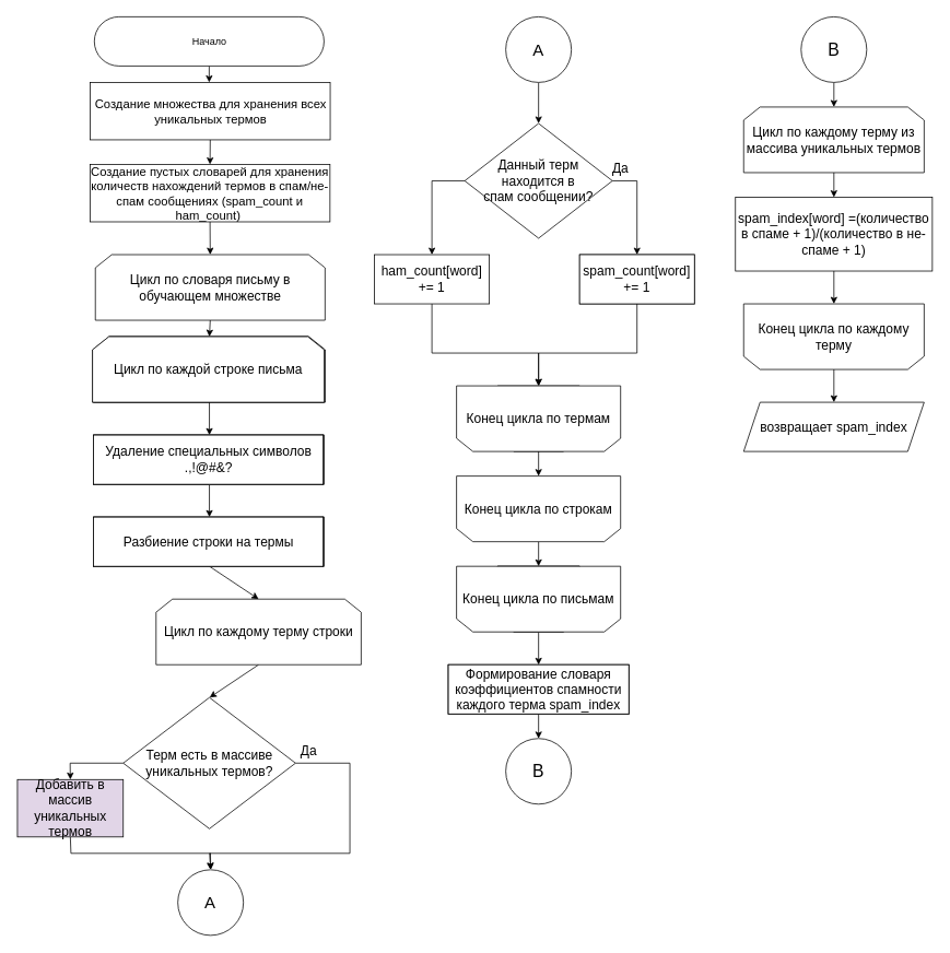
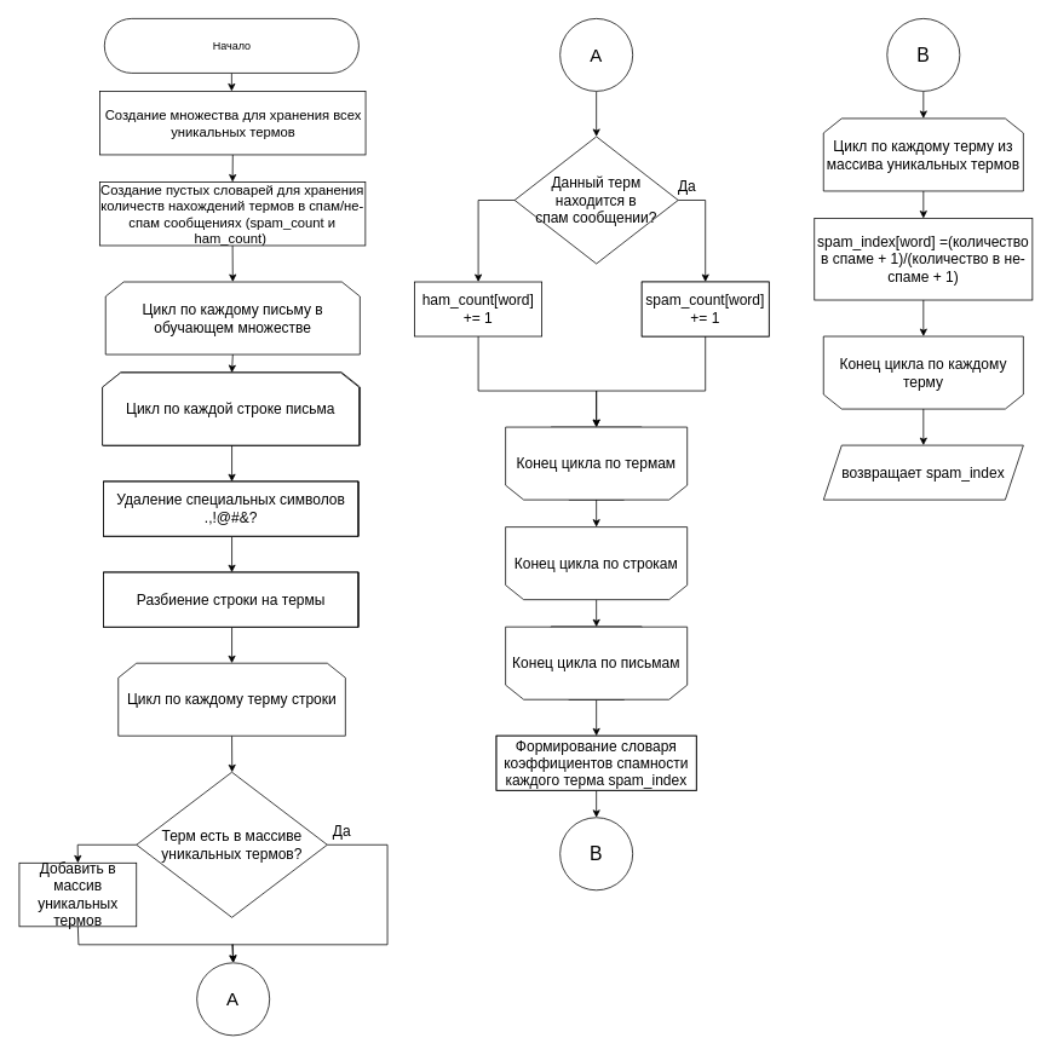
- <mxCell id="32" value="Цикл по словаря письму в обучающем множестве" style="shape=loopLimit;whiteSpace=wrap;html=1;fontSize=16;" parent="1" vertex="1"><mxGeometry x="115.75" y="310" width="280" height="80" as="geometry" /></mxCell>
+ <mxCell id="32" value="Цикл по каждому письму в обучающем множестве" style="shape=loopLimit;whiteSpace=wrap;html=1;fontSize=16;" parent="1" vertex="1"><mxGeometry x="115.75" y="310" width="280" height="80" as="geometry" /></mxCell>
- <mxCell id="28" value="Цикл по каждому терму строки" style="shape=loopLimit;whiteSpace=wrap;html=1;fontSize=16;" parent="1" vertex="1"><mxGeometry x="189.75" y="730" width="250" height="80" as="geometry" /></mxCell>
+ <mxCell id="28" value="Цикл по каждому терму строки" style="shape=loopLimit;whiteSpace=wrap;html=1;fontSize=16;" parent="1" vertex="1"><mxGeometry x="129.75" y="730" width="250" height="80" as="geometry" /></mxCell>
- <mxCell id="61" value="Добавить в массив уникальных термов" style="rounded=0;whiteSpace=wrap;html=1;fontSize=16;fillColor=#e1d5e7;" vertex="1" parent="1"><mxGeometry x="20.75" y="950" width="129" height="70" as="geometry" /></mxCell>
+ <mxCell id="61" value="Добавить в массив уникальных термов" style="rounded=0;whiteSpace=wrap;html=1;fontSize=16;" vertex="1" parent="1"><mxGeometry x="20.75" y="950" width="129" height="70" as="geometry" /></mxCell>
